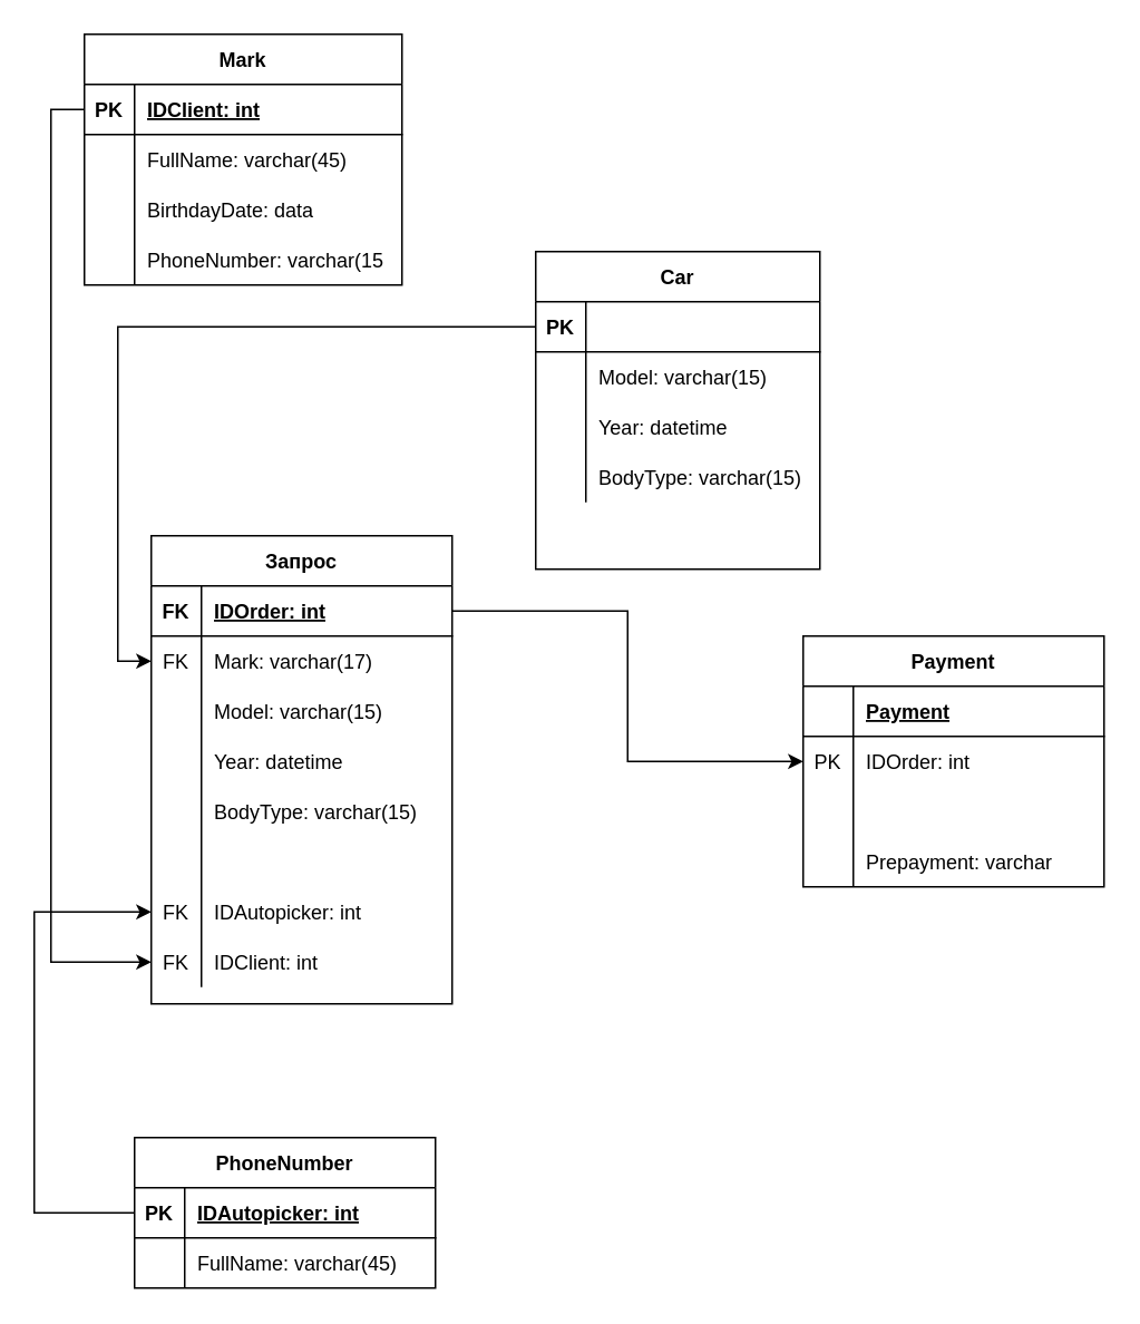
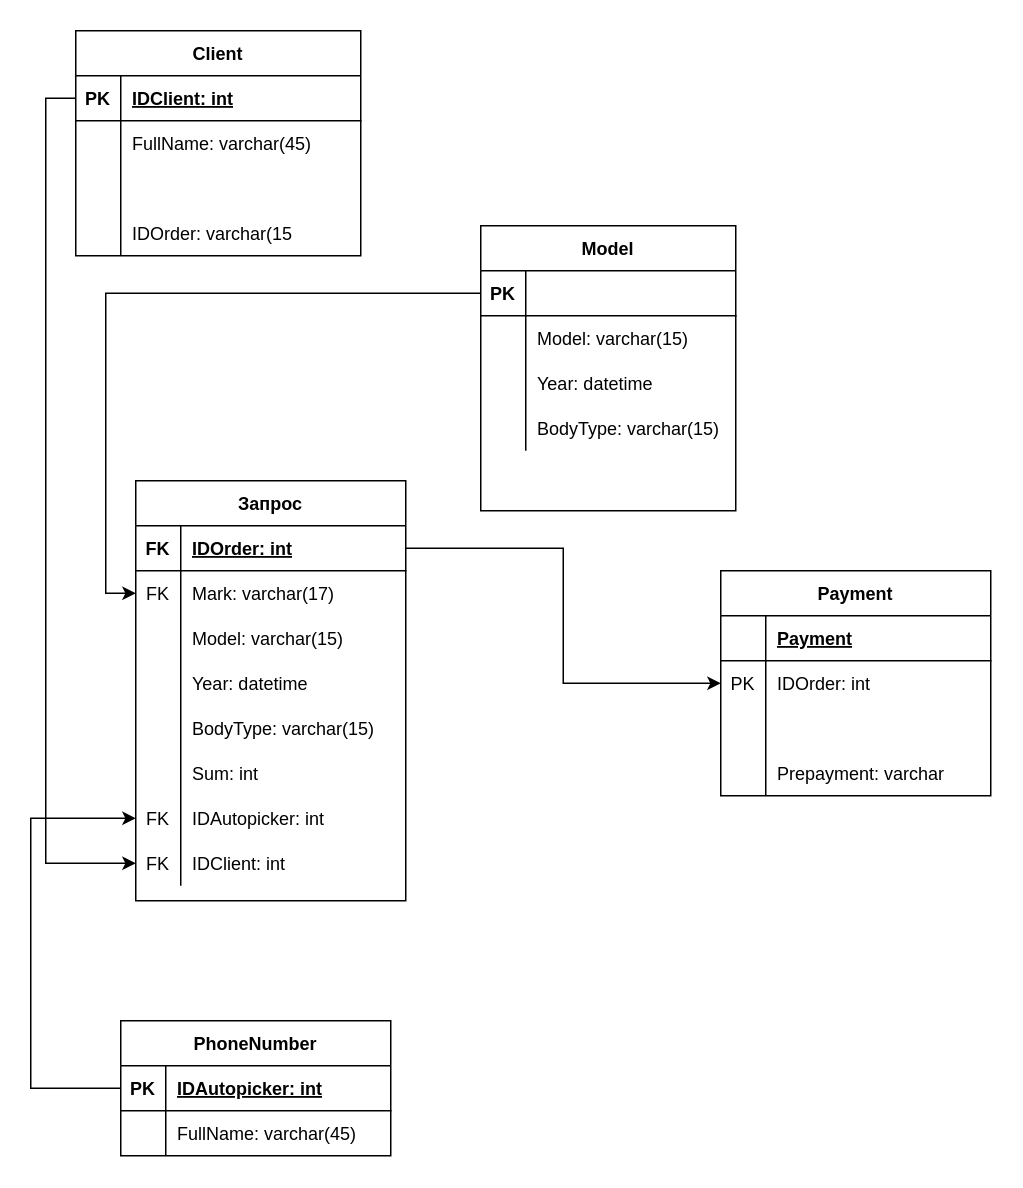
- <mxCell id="2" value="Mark" style="shape=table;startSize=30;container=1;collapsible=1;childLayout=tableLayout;fixedRows=1;rowLines=0;fontStyle=1;align=center;resizeLast=1;" parent="1" vertex="1"><mxGeometry x="50" y="20" width="190" height="150" as="geometry" /></mxCell>
+ <mxCell id="2" value="Client" style="shape=table;startSize=30;container=1;collapsible=1;childLayout=tableLayout;fixedRows=1;rowLines=0;fontStyle=1;align=center;resizeLast=1;" parent="1" vertex="1"><mxGeometry x="50" y="20" width="190" height="150" as="geometry" /></mxCell>
- <mxCell id="11" value="BirthdayDate: data" style="shape=partialRectangle;connectable=0;fillColor=none;top=0;left=0;bottom=0;right=0;align=left;spacingLeft=6;overflow=hidden;" parent="9" vertex="1"><mxGeometry x="30" width="160" height="30" as="geometry"><mxRectangle width="160" height="30" as="alternateBounds" /></mxGeometry></mxCell>
- <mxCell id="14" value="PhoneNumber: varchar(15" style="shape=partialRectangle;connectable=0;fillColor=none;top=0;left=0;bottom=0;right=0;align=left;spacingLeft=6;overflow=hidden;" parent="12" vertex="1"><mxGeometry x="30" width="160" height="30" as="geometry"><mxRectangle width="160" height="30" as="alternateBounds" /></mxGeometry></mxCell>
+ <mxCell id="14" value="IDOrder: varchar(15" style="shape=partialRectangle;connectable=0;fillColor=none;top=0;left=0;bottom=0;right=0;align=left;spacingLeft=6;overflow=hidden;" parent="12" vertex="1"><mxGeometry x="30" width="160" height="30" as="geometry"><mxRectangle width="160" height="30" as="alternateBounds" /></mxGeometry></mxCell>
- <mxCell id="40" value="Car" style="shape=table;startSize=30;container=1;collapsible=1;childLayout=tableLayout;fixedRows=1;rowLines=0;fontStyle=1;align=center;resizeLast=1;" parent="1" vertex="1"><mxGeometry x="320" y="150" width="170" height="190" as="geometry" /></mxCell>
+ <mxCell id="40" value="Model" style="shape=table;startSize=30;container=1;collapsible=1;childLayout=tableLayout;fixedRows=1;rowLines=0;fontStyle=1;align=center;resizeLast=1;" parent="1" vertex="1"><mxGeometry x="320" y="150" width="170" height="190" as="geometry" /></mxCell>
+ <mxCell id="33" value="Sum: int" style="shape=partialRectangle;connectable=0;fillColor=none;top=0;left=0;bottom=0;right=0;align=left;spacingLeft=6;overflow=hidden;" parent="31" vertex="1"><mxGeometry x="30" width="150" height="30" as="geometry"><mxRectangle width="150" height="30" as="alternateBounds" /></mxGeometry></mxCell>
